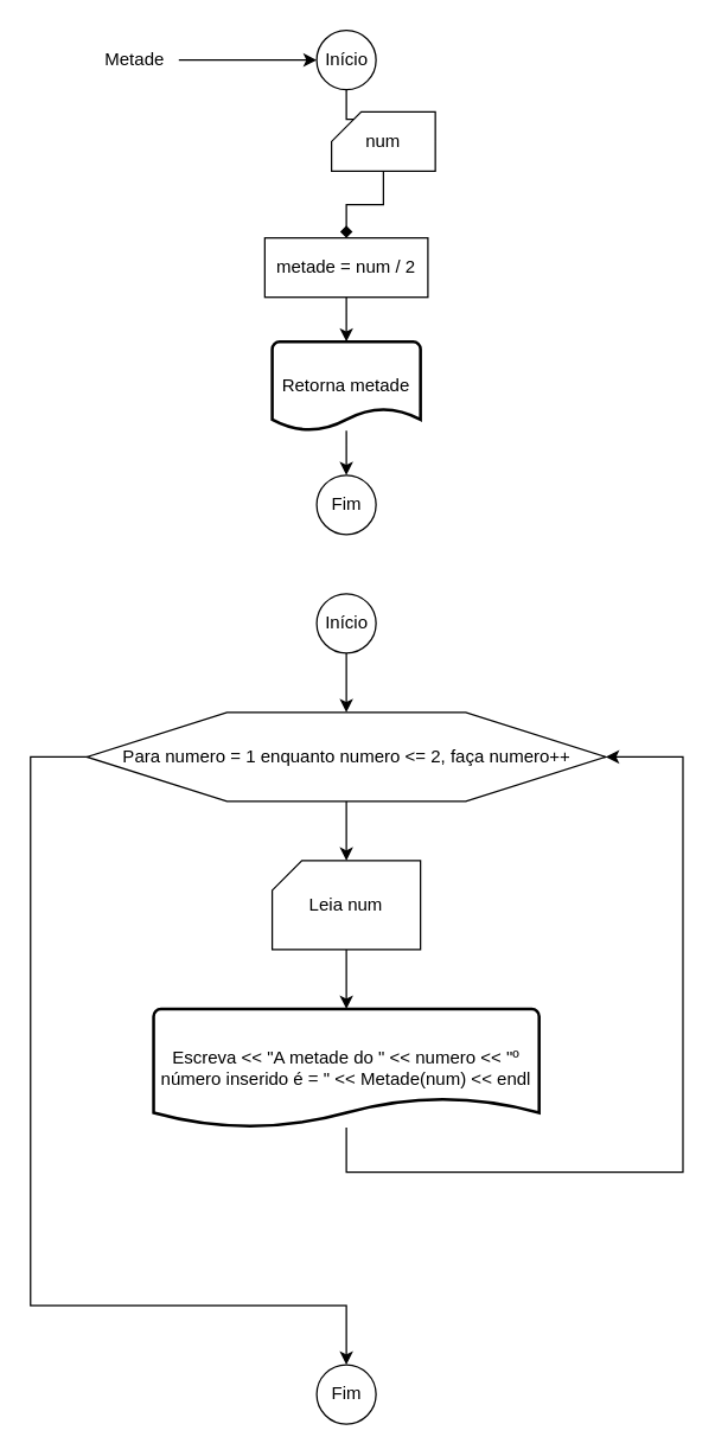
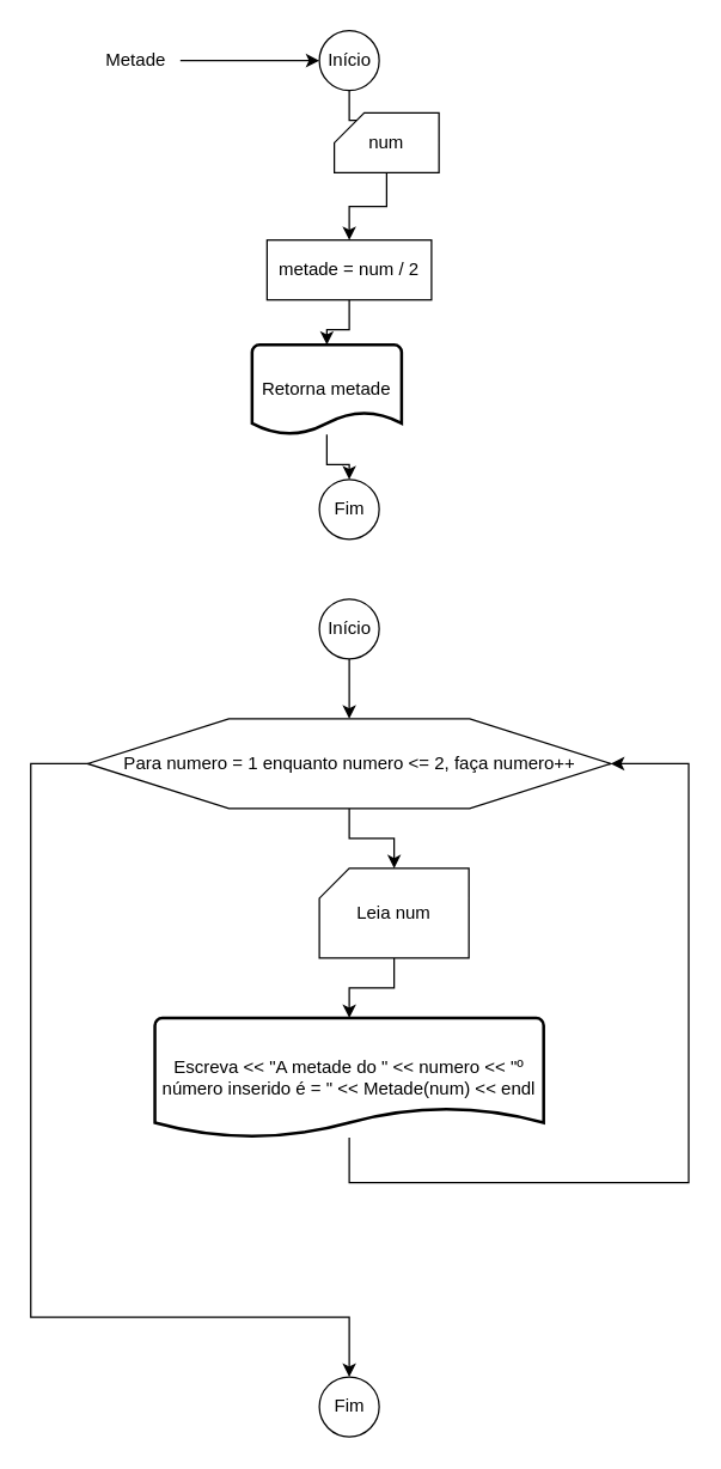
- <mxCell id="6" value="" style="edgeStyle=orthogonalEdgeStyle;rounded=0;orthogonalLoop=1;jettySize=auto;html=1;endArrow=diamond;" edge="1" parent="1" source="7" target="9"><mxGeometry relative="1" as="geometry" /></mxCell>
+ <mxCell id="6" value="" style="edgeStyle=orthogonalEdgeStyle;rounded=0;orthogonalLoop=1;jettySize=auto;html=1;" edge="1" parent="1" source="7" target="9"><mxGeometry relative="1" as="geometry" /></mxCell>
- <mxCell id="11" value="Retorna metade" style="strokeWidth=2;html=1;shape=mxgraph.flowchart.document2;whiteSpace=wrap;size=0.25;" vertex="1" parent="1"><mxGeometry x="183" y="230" width="100" height="60" as="geometry" /></mxCell>
+ <mxCell id="11" value="Retorna metade" style="strokeWidth=2;html=1;shape=mxgraph.flowchart.document2;whiteSpace=wrap;size=0.25;" vertex="1" parent="1"><mxGeometry x="168" y="230" width="100" height="60" as="geometry" /></mxCell>
- <mxCell id="19" value="Leia num" style="verticalLabelPosition=middle;verticalAlign=middle;html=1;shape=card;whiteSpace=wrap;size=20;arcSize=12;labelPosition=center;align=center;" vertex="1" parent="1"><mxGeometry x="183" y="580" width="100" height="60" as="geometry" /></mxCell>
+ <mxCell id="19" value="Leia num" style="verticalLabelPosition=middle;verticalAlign=middle;html=1;shape=card;whiteSpace=wrap;size=20;arcSize=12;labelPosition=center;align=center;" vertex="1" parent="1"><mxGeometry x="213" y="580" width="100" height="60" as="geometry" /></mxCell>
